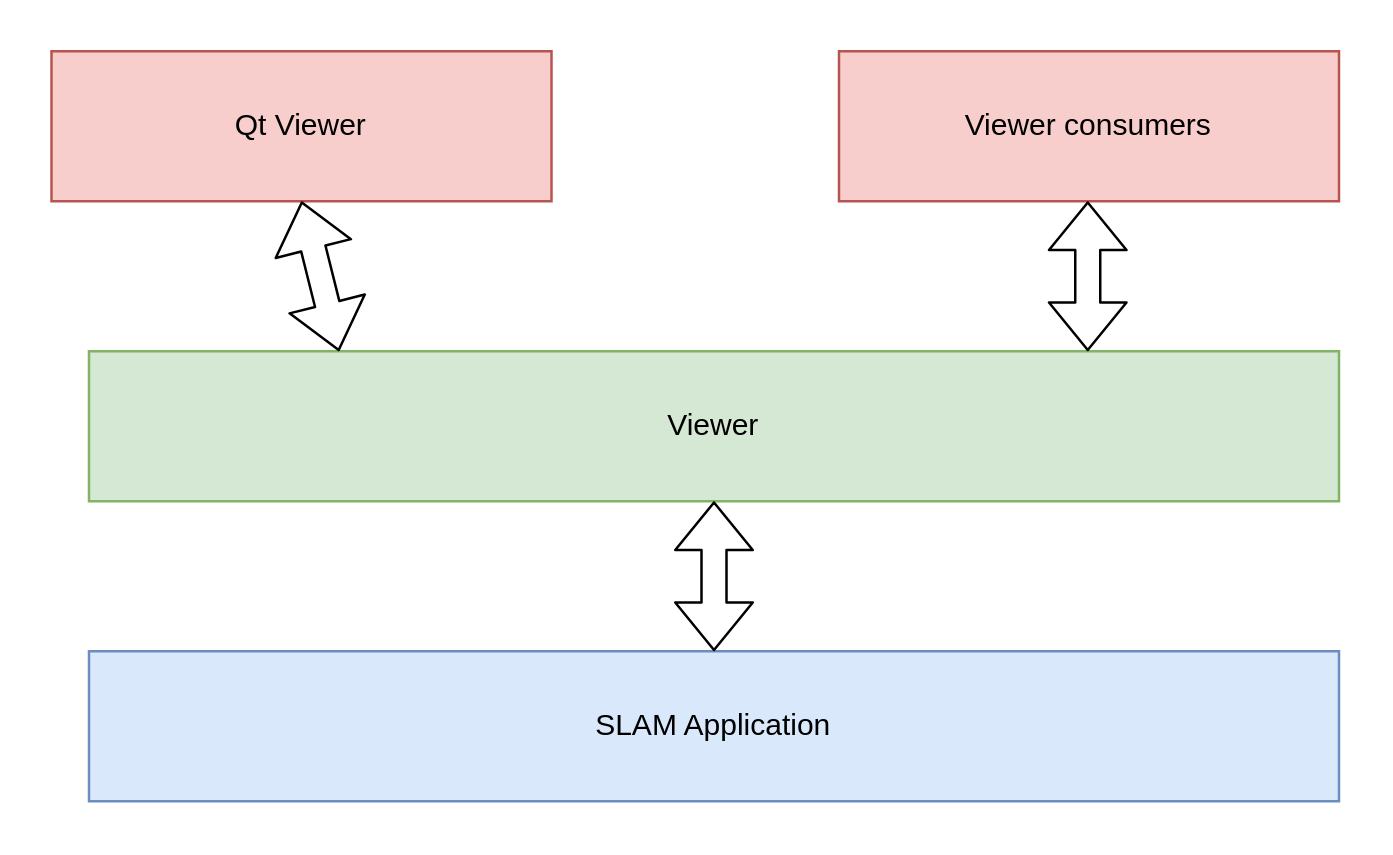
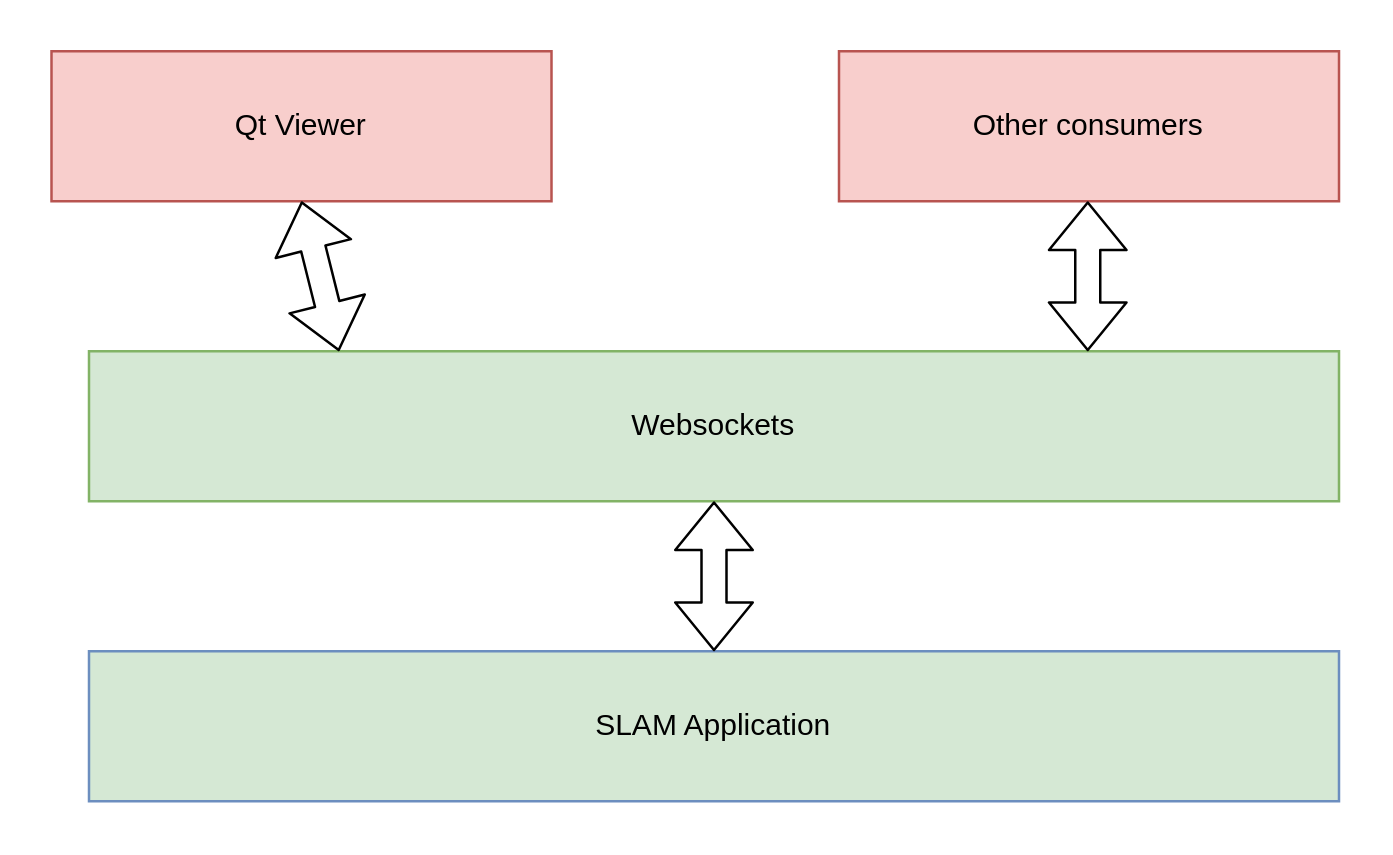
- <mxCell id="4" value="Viewer consumers" style="rounded=0;whiteSpace=wrap;html=1;fillColor=#f8cecc;strokeColor=#b85450;" vertex="1" parent="1"><mxGeometry x="335" y="20" width="200" height="60" as="geometry" /></mxCell>
+ <mxCell id="4" value="Other consumers" style="rounded=0;whiteSpace=wrap;html=1;fillColor=#f8cecc;strokeColor=#b85450;" vertex="1" parent="1"><mxGeometry x="335" y="20" width="200" height="60" as="geometry" /></mxCell>
- <mxCell id="2" value="Viewer" style="rounded=0;whiteSpace=wrap;html=1;fillColor=#d5e8d4;strokeColor=#82b366;" vertex="1" parent="1"><mxGeometry x="35" y="140" width="500" height="60" as="geometry" /></mxCell>
+ <mxCell id="2" value="Websockets" style="rounded=0;whiteSpace=wrap;html=1;fillColor=#d5e8d4;strokeColor=#82b366;" vertex="1" parent="1"><mxGeometry x="35" y="140" width="500" height="60" as="geometry" /></mxCell>
- <mxCell id="5" value="SLAM Application" style="rounded=0;whiteSpace=wrap;html=1;fillColor=#dae8fc;strokeColor=#6c8ebf;" vertex="1" parent="1"><mxGeometry x="35" y="260" width="500" height="60" as="geometry" /></mxCell>
+ <mxCell id="5" value="SLAM Application" style="rounded=0;whiteSpace=wrap;html=1;fillColor=#d5e8d4;strokeColor=#6c8ebf;" vertex="1" parent="1"><mxGeometry x="35" y="260" width="500" height="60" as="geometry" /></mxCell>
